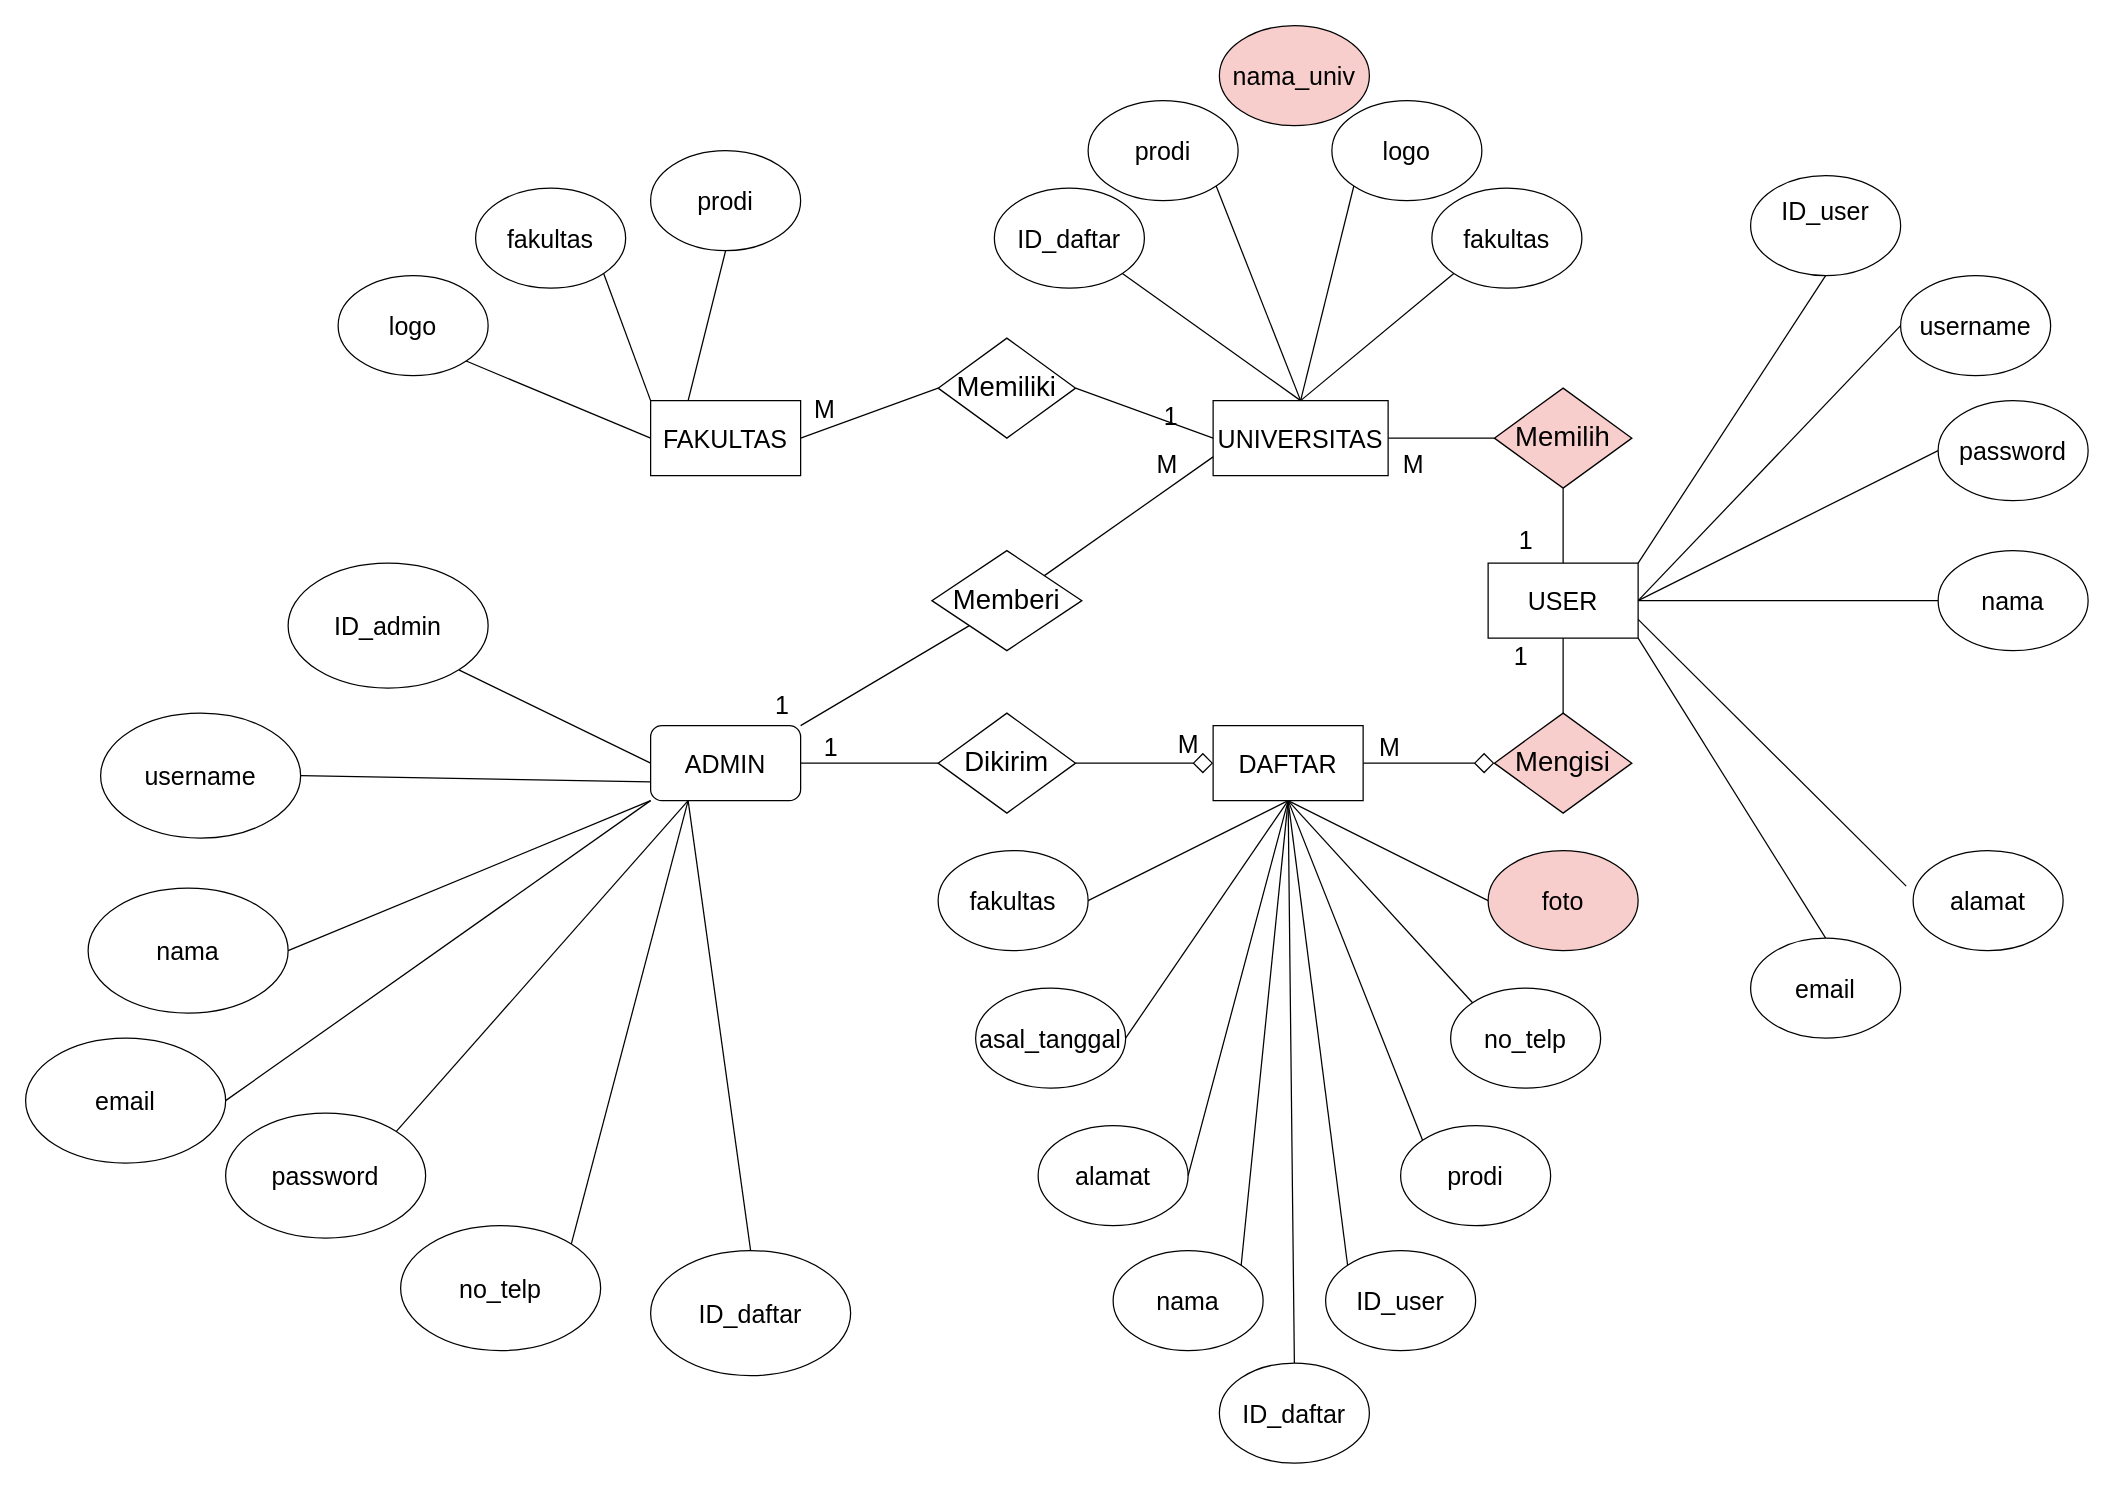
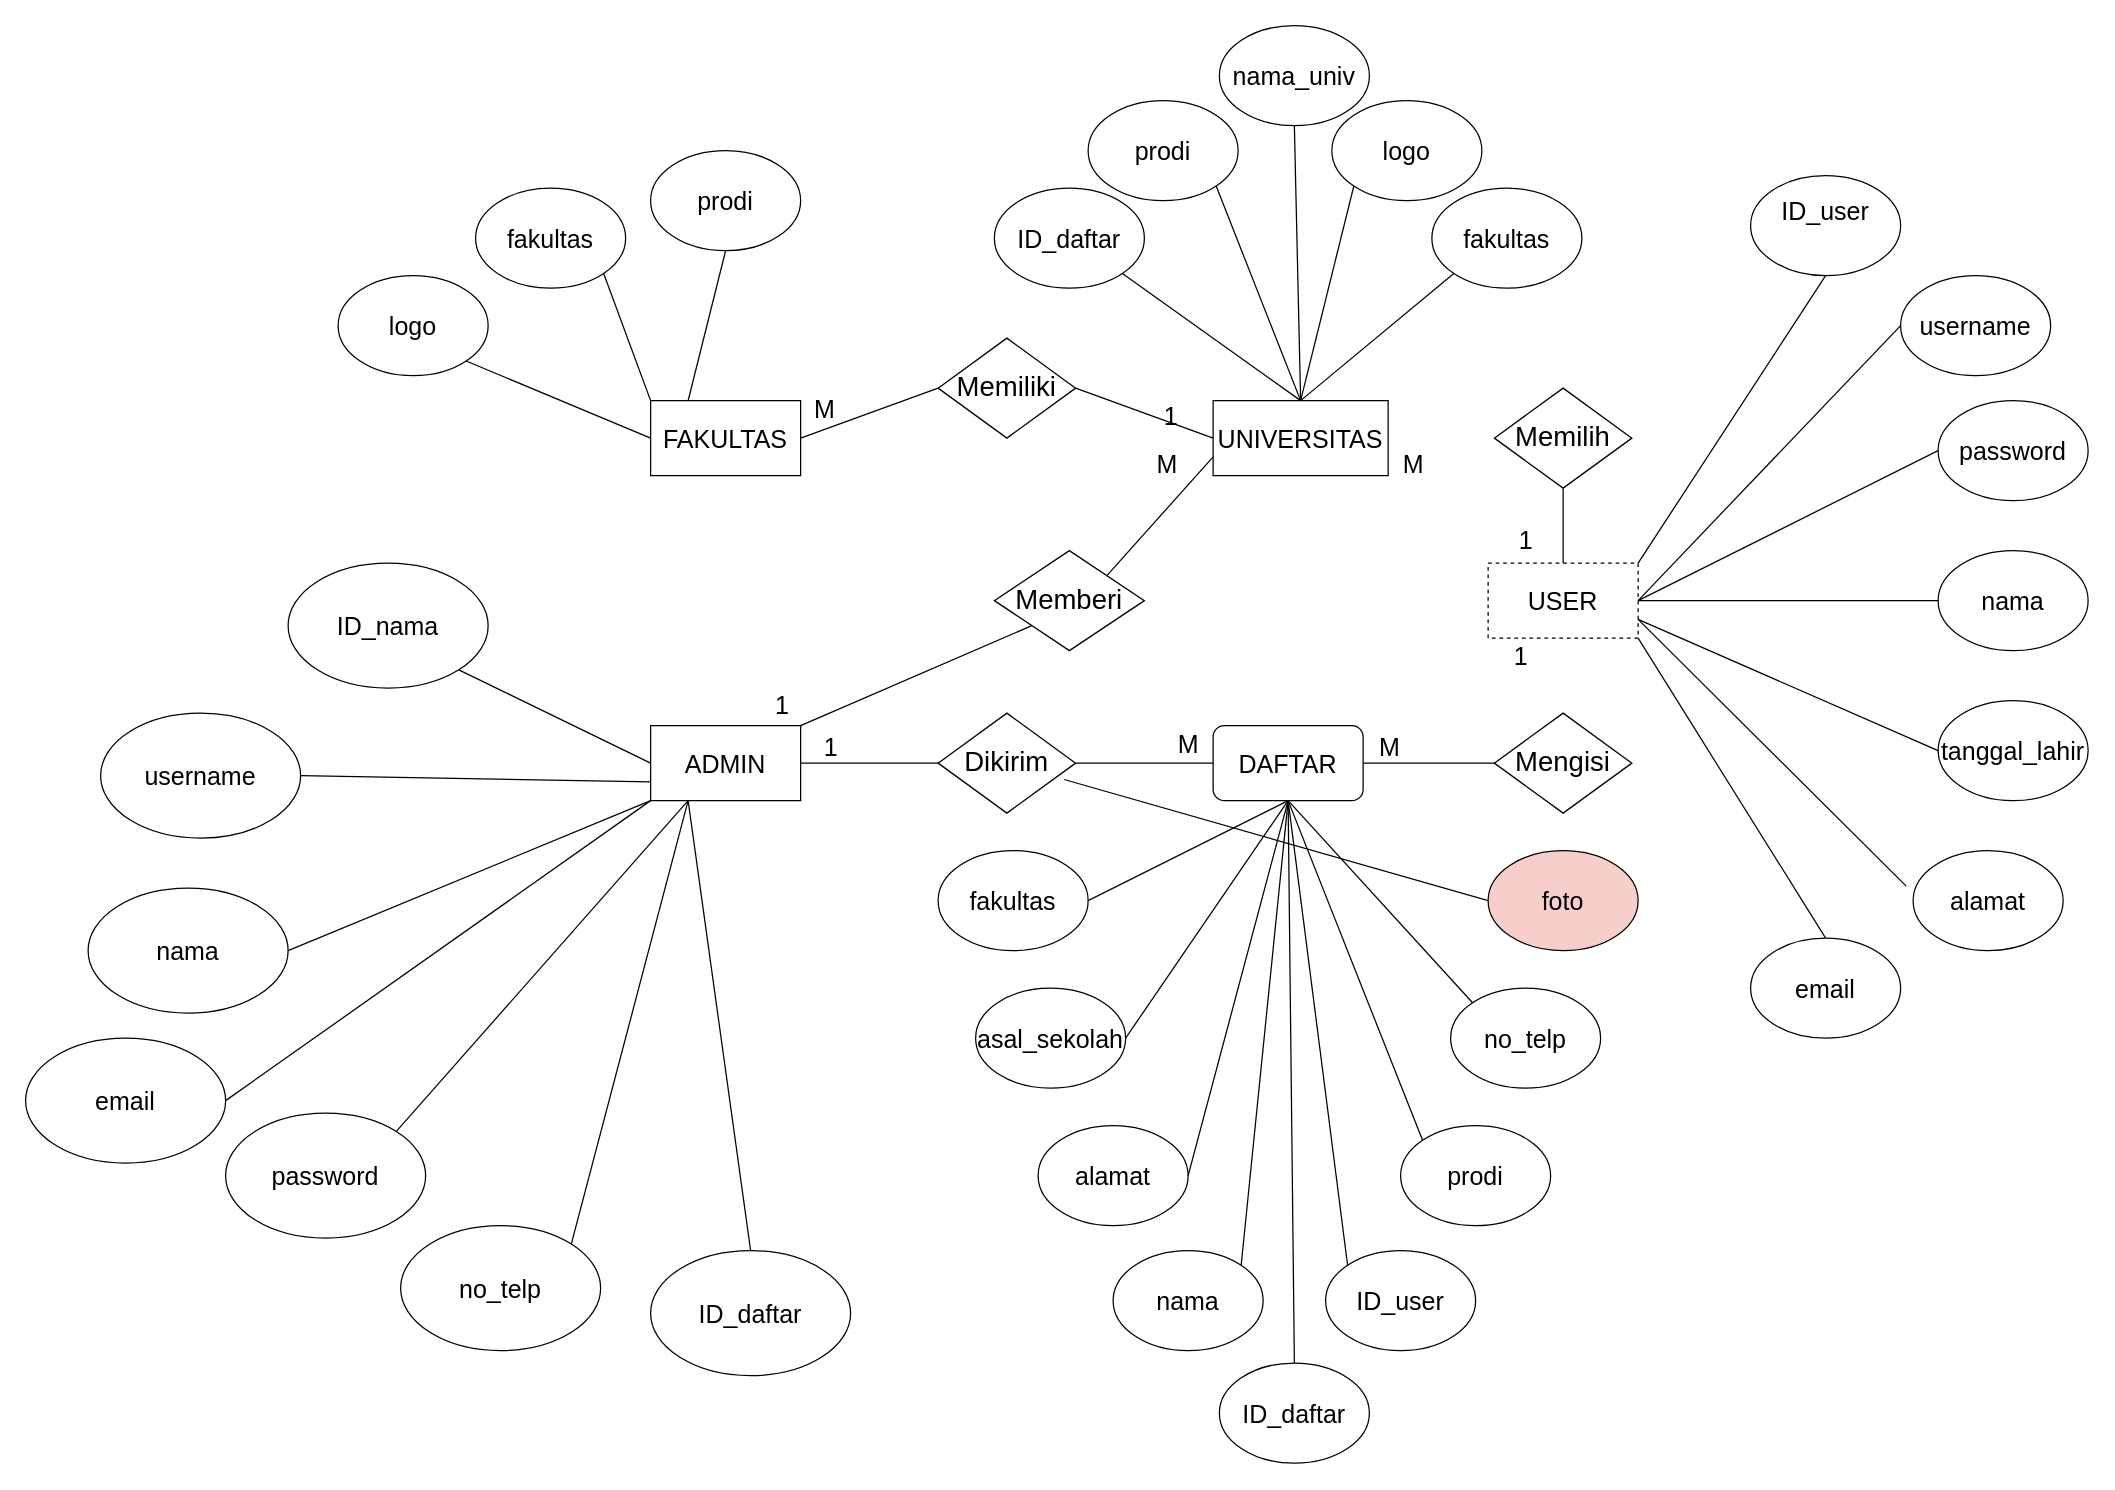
- <mxCell id="68" value="nama_univ" style="ellipse;whiteSpace=wrap;html=1;hachureGap=4;fontSize=20;fillColor=#f8cecc;" parent="1" vertex="1"><mxGeometry x="975" y="20" width="120" height="80" as="geometry" /></mxCell>
+ <mxCell id="68" value="nama_univ" style="ellipse;whiteSpace=wrap;html=1;hachureGap=4;fontSize=20;" parent="1" vertex="1"><mxGeometry x="975" y="20" width="120" height="80" as="geometry" /></mxCell>
+ <mxCell id="75" value="" style="edgeStyle=none;orthogonalLoop=1;jettySize=auto;html=1;rounded=0;fontSize=20;endArrow=none;endFill=0;startSize=14;endSize=14;sourcePerimeterSpacing=8;targetPerimeterSpacing=8;curved=1;entryX=0.5;entryY=1;entryDx=0;entryDy=0;exitX=0.5;exitY=0;exitDx=0;exitDy=0;" parent="1" source="6" target="68" edge="1"><mxGeometry width="120" relative="1" as="geometry"><mxPoint x="1060" y="340" as="sourcePoint" /><mxPoint x="917.426" y="238.284" as="targetPoint" /><Array as="points" /></mxGeometry></mxCell>
- <mxCell id="5" style="edgeStyle=none;curved=1;rounded=0;orthogonalLoop=1;jettySize=auto;html=1;entryX=0;entryY=0.5;entryDx=0;entryDy=0;fontSize=22;endArrow=none;endFill=0;startSize=14;endSize=14;sourcePerimeterSpacing=8;targetPerimeterSpacing=8;exitX=1;exitY=0.5;exitDx=0;exitDy=0;" parent="1" source="6" target="16" edge="1"><mxGeometry relative="1" as="geometry" /></mxCell>
- <mxCell id="16" value="Memilih" style="rhombus;whiteSpace=wrap;html=1;hachureGap=4;fontSize=22;fillColor=#f8cecc;" parent="1" vertex="1"><mxGeometry x="1195" y="310" width="110" height="80" as="geometry" /></mxCell>
+ <mxCell id="16" value="Memilih" style="rhombus;whiteSpace=wrap;html=1;hachureGap=4;fontSize=22;" parent="1" vertex="1"><mxGeometry x="1195" y="310" width="110" height="80" as="geometry" /></mxCell>
- <mxCell id="20" value="Memberi" style="rhombus;whiteSpace=wrap;html=1;hachureGap=4;fontSize=22;" parent="1" vertex="1"><mxGeometry x="745" y="440" width="120" height="80" as="geometry" /></mxCell>
+ <mxCell id="20" value="Memberi" style="rhombus;whiteSpace=wrap;html=1;hachureGap=4;fontSize=22;" parent="1" vertex="1"><mxGeometry x="795" y="440" width="120" height="80" as="geometry" /></mxCell>
- <mxCell id="7" value="USER" style="rounded=0;whiteSpace=wrap;html=1;hachureGap=4;fontSize=20;" parent="1" vertex="1"><mxGeometry x="1190" y="450" width="120" height="60" as="geometry" /></mxCell>
+ <mxCell id="7" value="USER" style="rounded=0;whiteSpace=wrap;html=1;hachureGap=4;fontSize=20;dashed=1;" parent="1" vertex="1"><mxGeometry x="1190" y="450" width="120" height="60" as="geometry" /></mxCell>
- <mxCell id="56" value="ID_admin" style="ellipse;whiteSpace=wrap;html=1;hachureGap=4;fontSize=20;" parent="1" vertex="1"><mxGeometry x="230" y="450" width="160" height="100" as="geometry" /></mxCell>
+ <mxCell id="56" value="ID_nama" style="ellipse;whiteSpace=wrap;html=1;hachureGap=4;fontSize=20;" parent="1" vertex="1"><mxGeometry x="230" y="450" width="160" height="100" as="geometry" /></mxCell>
- <mxCell id="17" style="edgeStyle=none;curved=1;rounded=0;orthogonalLoop=1;jettySize=auto;html=1;fontSize=22;endArrow=none;endFill=0;startSize=14;endSize=14;sourcePerimeterSpacing=8;targetPerimeterSpacing=8;entryX=0.5;entryY=1;entryDx=0;entryDy=0;exitX=0.5;exitY=0;exitDx=0;exitDy=0;" parent="1" source="18" target="7" edge="1"><mxGeometry relative="1" as="geometry" /></mxCell>
+ <mxCell id="37" value="" style="endArrow=none;html=1;rounded=0;fontSize=20;startSize=14;endSize=14;sourcePerimeterSpacing=8;targetPerimeterSpacing=8;curved=1;entryX=0;entryY=0.5;entryDx=0;entryDy=0;exitX=1;exitY=0.75;exitDx=0;exitDy=0;" parent="1" source="7" target="30" edge="1"><mxGeometry width="50" height="50" relative="1" as="geometry"><mxPoint x="1340" y="510" as="sourcePoint" /><mxPoint x="1580" y="510" as="targetPoint" /></mxGeometry></mxCell>
+ <mxCell id="30" value="tanggal_lahir" style="ellipse;whiteSpace=wrap;html=1;hachureGap=4;fontSize=20;" parent="1" vertex="1"><mxGeometry x="1550" y="560" width="120" height="80" as="geometry" /></mxCell>
- <mxCell id="8" value="ADMIN" style="whiteSpace=wrap;html=1;hachureGap=4;fontSize=20;rounded=1;" parent="1" vertex="1"><mxGeometry x="520" y="580" width="120" height="60" as="geometry" /></mxCell>
+ <mxCell id="8" value="ADMIN" style="rounded=0;whiteSpace=wrap;html=1;hachureGap=4;fontSize=20;" parent="1" vertex="1"><mxGeometry x="520" y="580" width="120" height="60" as="geometry" /></mxCell>
- <mxCell id="9" style="edgeStyle=none;curved=1;rounded=0;orthogonalLoop=1;jettySize=auto;html=1;entryX=0;entryY=0.5;entryDx=0;entryDy=0;fontSize=22;endArrow=diamond;endFill=0;startSize=14;endSize=14;sourcePerimeterSpacing=8;targetPerimeterSpacing=8;exitX=1;exitY=0.5;exitDx=0;exitDy=0;" parent="1" source="11" target="4" edge="1"><mxGeometry relative="1" as="geometry" /></mxCell>
+ <mxCell id="9" style="edgeStyle=none;curved=1;rounded=0;orthogonalLoop=1;jettySize=auto;html=1;entryX=0;entryY=0.5;entryDx=0;entryDy=0;fontSize=22;endArrow=none;endFill=0;startSize=14;endSize=14;sourcePerimeterSpacing=8;targetPerimeterSpacing=8;exitX=1;exitY=0.5;exitDx=0;exitDy=0;" parent="1" source="11" target="4" edge="1"><mxGeometry relative="1" as="geometry" /></mxCell>
- <mxCell id="4" value="DAFTAR" style="rounded=0;whiteSpace=wrap;html=1;hachureGap=4;fontSize=20;" parent="1" vertex="1"><mxGeometry x="970" y="580" width="120" height="60" as="geometry" /></mxCell>
+ <mxCell id="4" value="DAFTAR" style="whiteSpace=wrap;html=1;hachureGap=4;fontSize=20;rounded=1;" parent="1" vertex="1"><mxGeometry x="970" y="580" width="120" height="60" as="geometry" /></mxCell>
- <mxCell id="3" style="edgeStyle=none;curved=1;rounded=0;orthogonalLoop=1;jettySize=auto;html=1;entryX=0;entryY=0.5;entryDx=0;entryDy=0;fontSize=22;endArrow=diamond;endFill=0;startSize=14;endSize=14;sourcePerimeterSpacing=8;targetPerimeterSpacing=8;exitX=1;exitY=0.5;exitDx=0;exitDy=0;" parent="1" source="4" target="18" edge="1"><mxGeometry relative="1" as="geometry" /></mxCell>
+ <mxCell id="3" style="edgeStyle=none;curved=1;rounded=0;orthogonalLoop=1;jettySize=auto;html=1;entryX=0;entryY=0.5;entryDx=0;entryDy=0;fontSize=22;endArrow=none;endFill=0;startSize=14;endSize=14;sourcePerimeterSpacing=8;targetPerimeterSpacing=8;exitX=1;exitY=0.5;exitDx=0;exitDy=0;" parent="1" source="4" target="18" edge="1"><mxGeometry relative="1" as="geometry" /></mxCell>
- <mxCell id="18" value="Mengisi" style="rhombus;whiteSpace=wrap;html=1;hachureGap=4;fontSize=22;fillColor=#f8cecc;" parent="1" vertex="1"><mxGeometry x="1195" y="570" width="110" height="80" as="geometry" /></mxCell>
+ <mxCell id="18" value="Mengisi" style="rhombus;whiteSpace=wrap;html=1;hachureGap=4;fontSize=22;" parent="1" vertex="1"><mxGeometry x="1195" y="570" width="110" height="80" as="geometry" /></mxCell>
- <mxCell id="50" value="" style="endArrow=none;html=1;rounded=0;fontSize=20;startSize=14;endSize=14;sourcePerimeterSpacing=8;targetPerimeterSpacing=8;curved=1;entryX=0.5;entryY=1;entryDx=0;entryDy=0;exitX=0;exitY=0.5;exitDx=0;exitDy=0;" parent="1" source="22" target="4" edge="1"><mxGeometry width="50" height="50" relative="1" as="geometry"><mxPoint x="1180" y="950" as="sourcePoint" /><mxPoint x="1230" y="900" as="targetPoint" /></mxGeometry></mxCell>
+ <mxCell id="50" value="" style="endArrow=none;html=1;rounded=0;fontSize=20;startSize=14;endSize=14;sourcePerimeterSpacing=8;targetPerimeterSpacing=8;curved=1;exitX=0;exitY=0.5;exitDx=0;exitDy=0;" parent="1" source="22" target="11" edge="1"><mxGeometry width="50" height="50" relative="1" as="geometry"><mxPoint x="1180" y="950" as="sourcePoint" /><mxPoint x="1230" y="900" as="targetPoint" /></mxGeometry></mxCell>
- <mxCell id="43" value="asal_tanggal" style="ellipse;whiteSpace=wrap;html=1;hachureGap=4;fontSize=20;" parent="1" vertex="1"><mxGeometry x="780" y="790" width="120" height="80" as="geometry" /></mxCell>
+ <mxCell id="43" value="asal_sekolah" style="ellipse;whiteSpace=wrap;html=1;hachureGap=4;fontSize=20;" parent="1" vertex="1"><mxGeometry x="780" y="790" width="120" height="80" as="geometry" /></mxCell>
